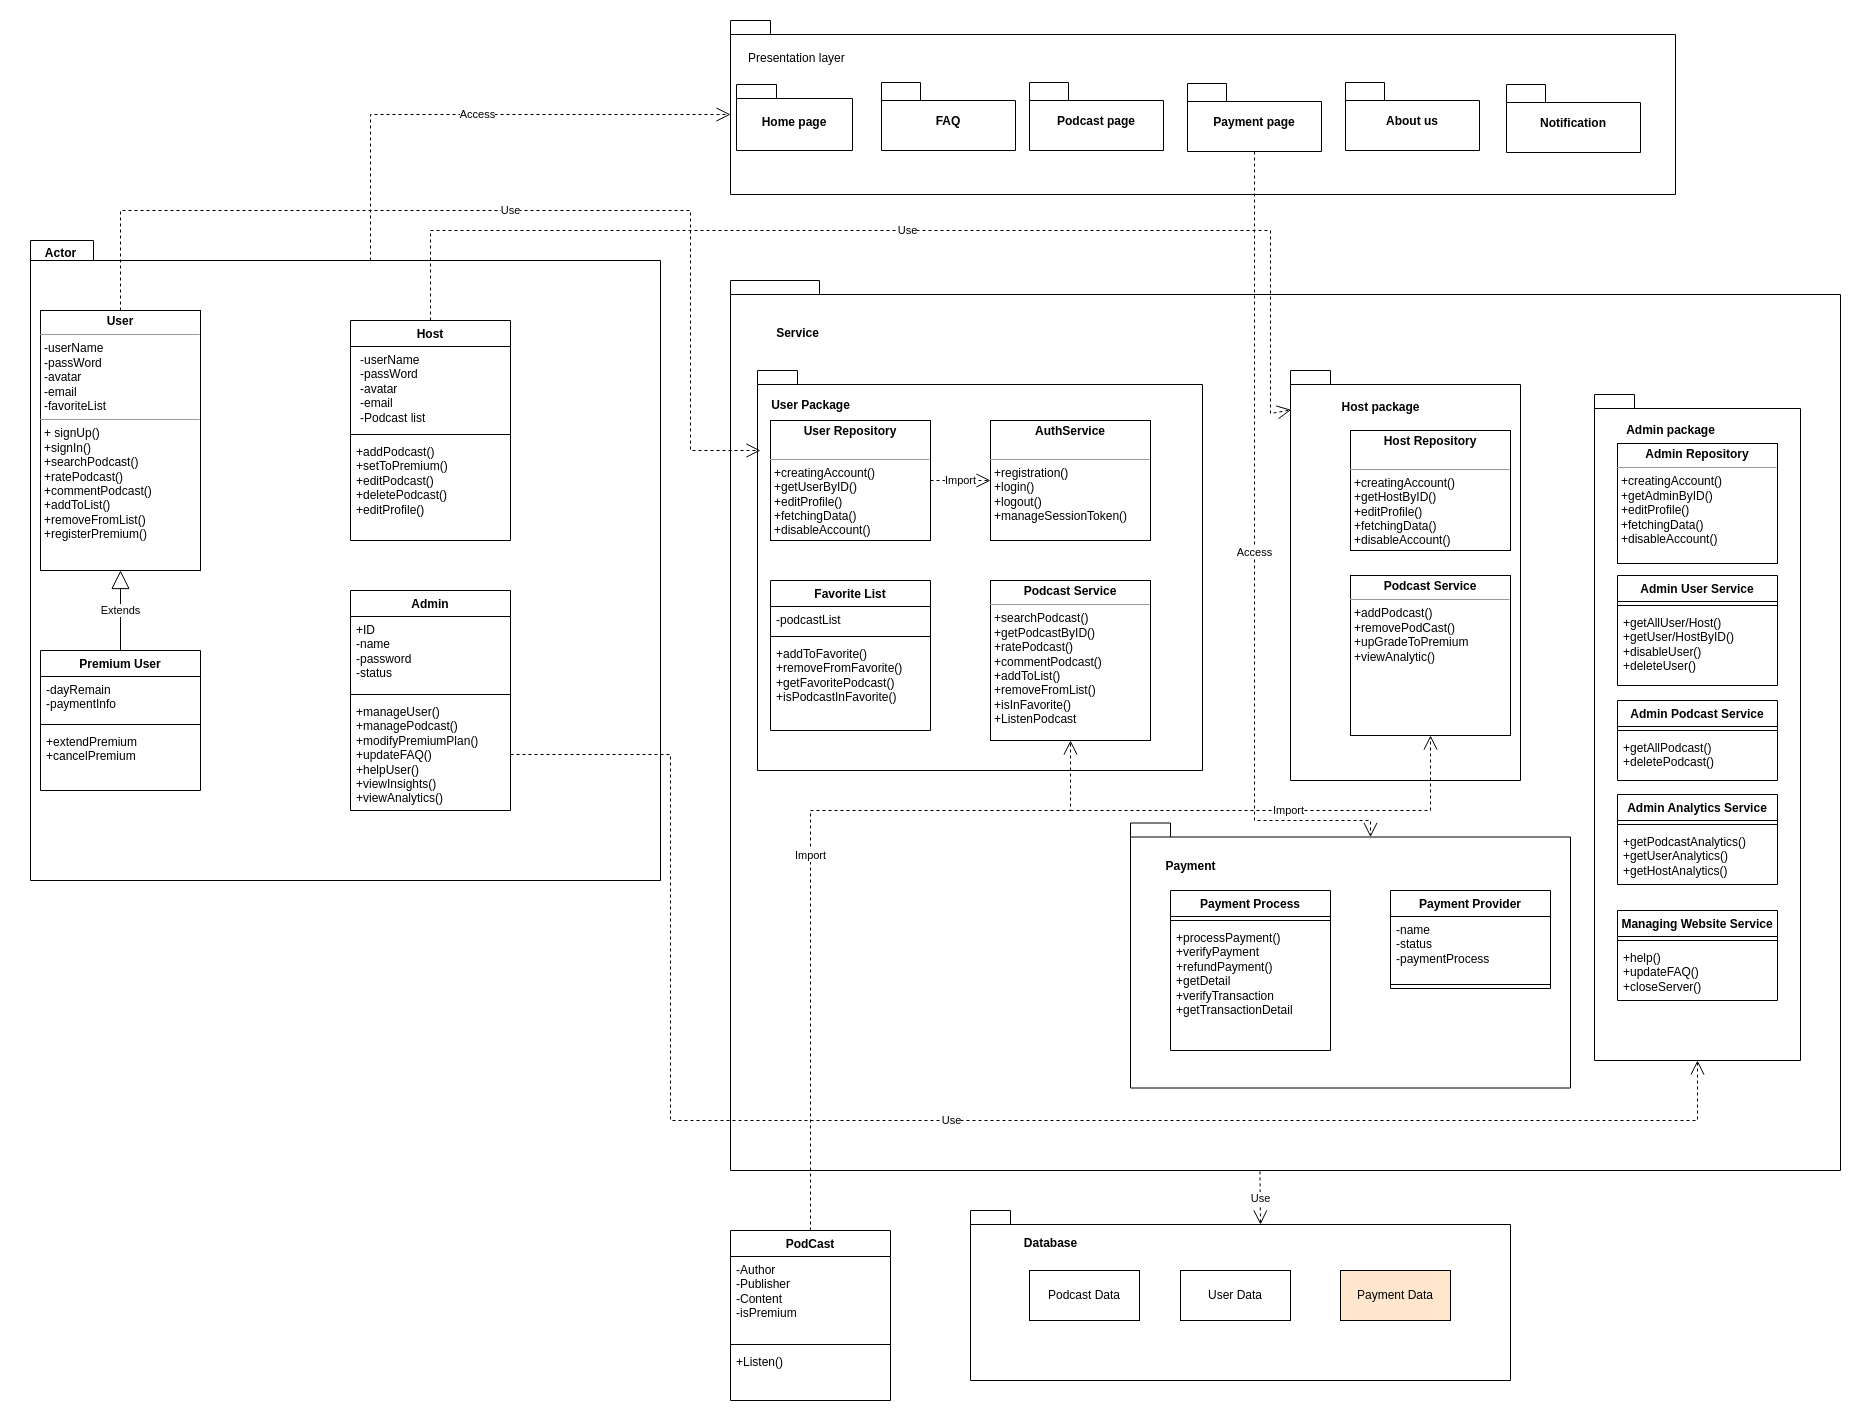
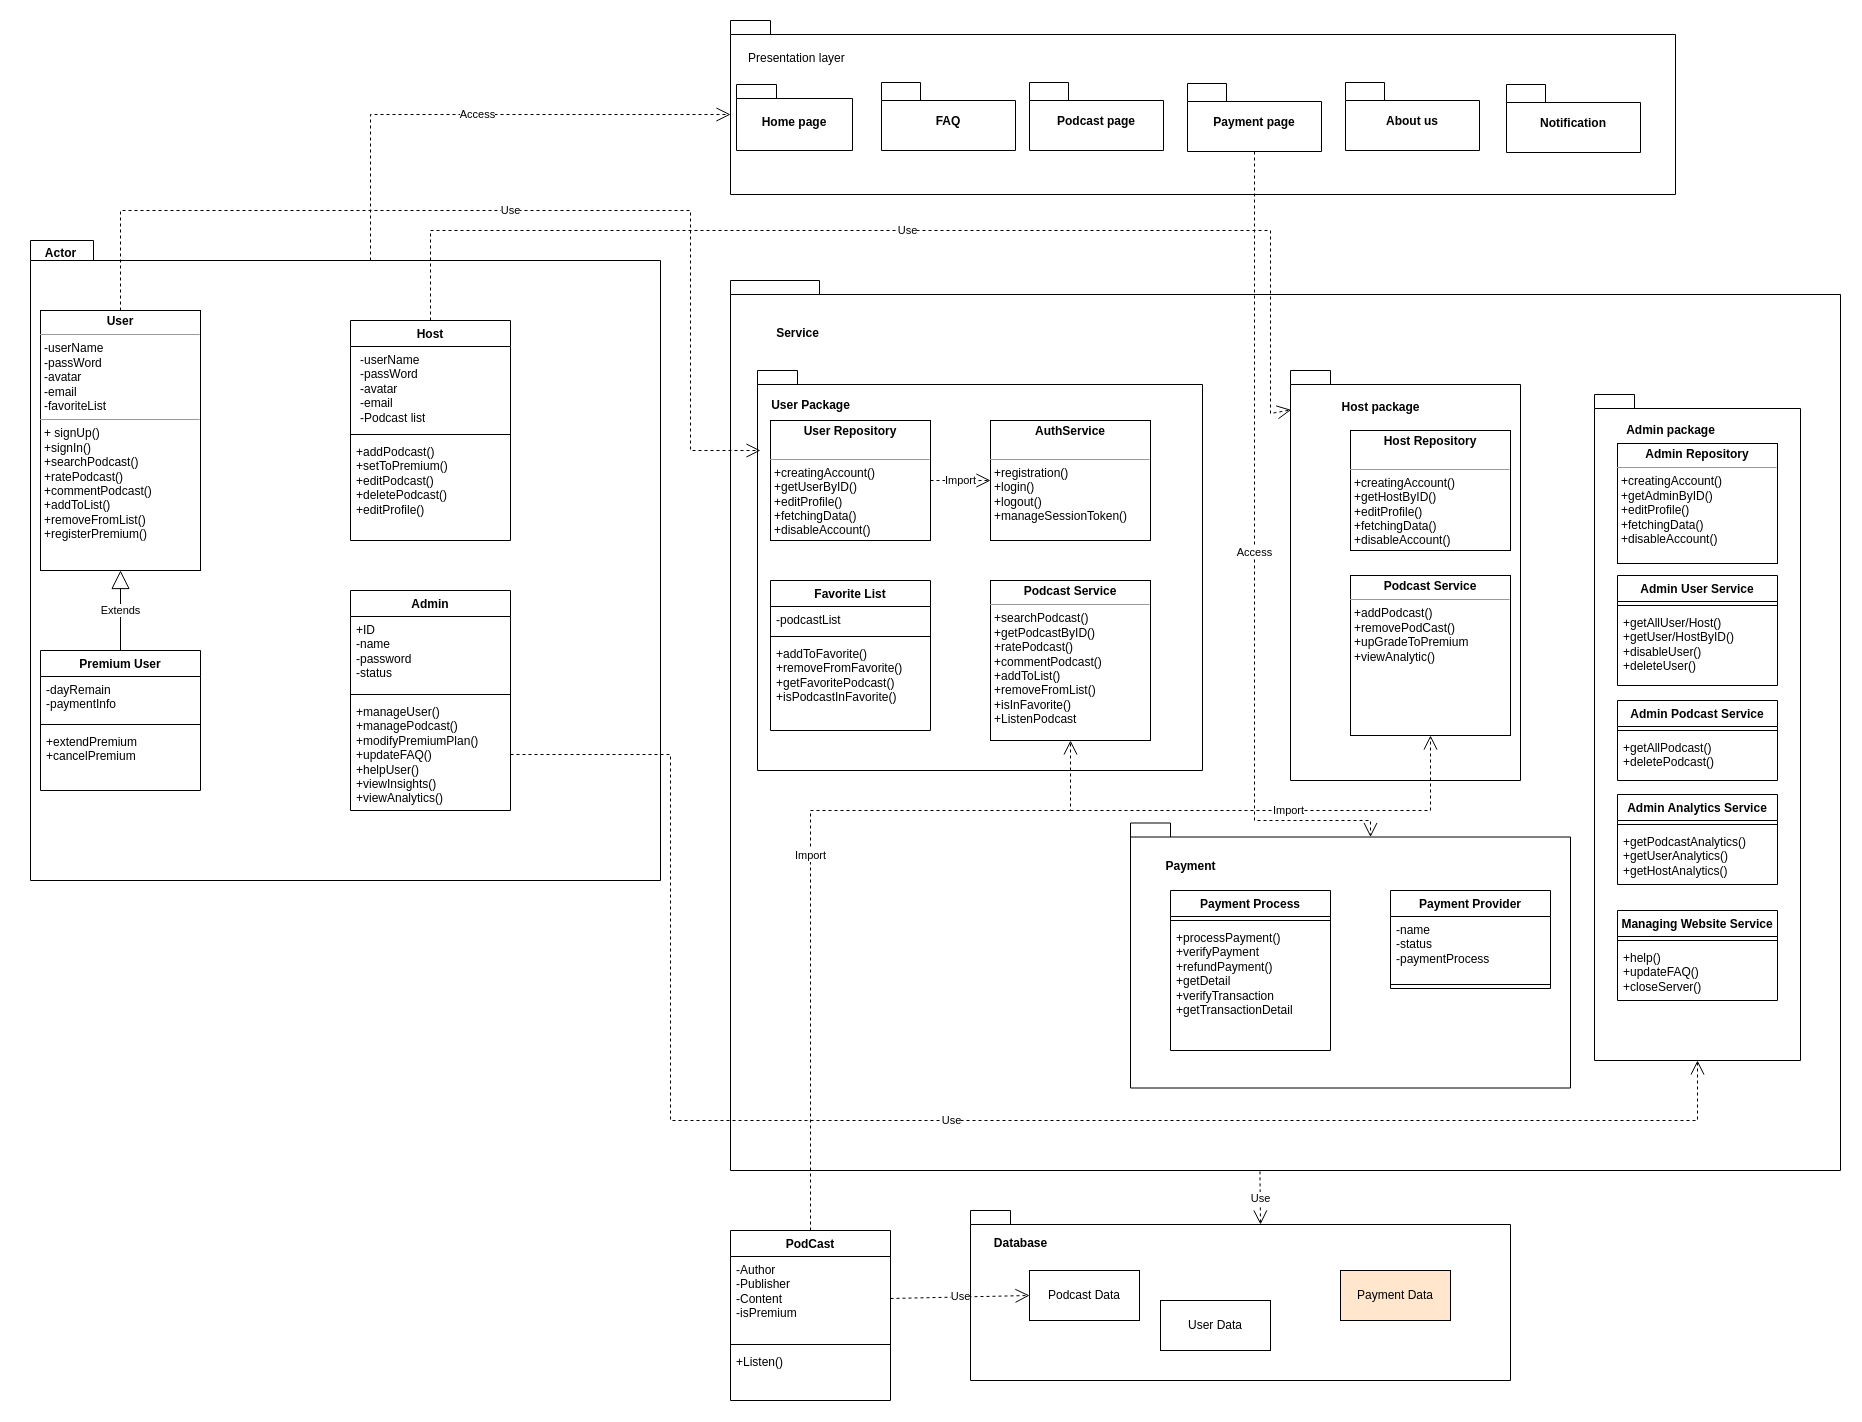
- <mxCell id="47" value="Database" style="text;align=center;fontStyle=1;verticalAlign=middle;spacingLeft=3;spacingRight=3;strokeColor=none;rotatable=0;points=[[0,0.5],[1,0.5]];portConstraint=eastwest;html=1;" vertex="1" parent="1"><mxGeometry x="1010" y="1230" width="80" height="26" as="geometry" /></mxCell>
+ <mxCell id="47" value="Database" style="text;align=center;fontStyle=1;verticalAlign=middle;spacingLeft=3;spacingRight=3;strokeColor=none;rotatable=0;points=[[0,0.5],[1,0.5]];portConstraint=eastwest;html=1;" vertex="1" parent="1"><mxGeometry x="980" y="1230" width="80" height="26" as="geometry" /></mxCell>
- <mxCell id="49" value="User Data" style="html=1;whiteSpace=wrap;" vertex="1" parent="1"><mxGeometry x="1180" y="1270" width="110" height="50" as="geometry" /></mxCell>
+ <mxCell id="49" value="User Data" style="html=1;whiteSpace=wrap;" vertex="1" parent="1"><mxGeometry x="1160" y="1300" width="110" height="50" as="geometry" /></mxCell>
+ <mxCell id="81" value="Use" style="endArrow=open;endSize=12;dashed=1;html=1;rounded=0;exitX=1;exitY=0.5;exitDx=0;exitDy=0;entryX=0;entryY=0.5;entryDx=0;entryDy=0;" edge="1" parent="1" source="35" target="48"><mxGeometry width="160" relative="1" as="geometry"><mxPoint x="1120" y="1170" as="sourcePoint" /><mxPoint x="1280" y="1170" as="targetPoint" /></mxGeometry></mxCell>
